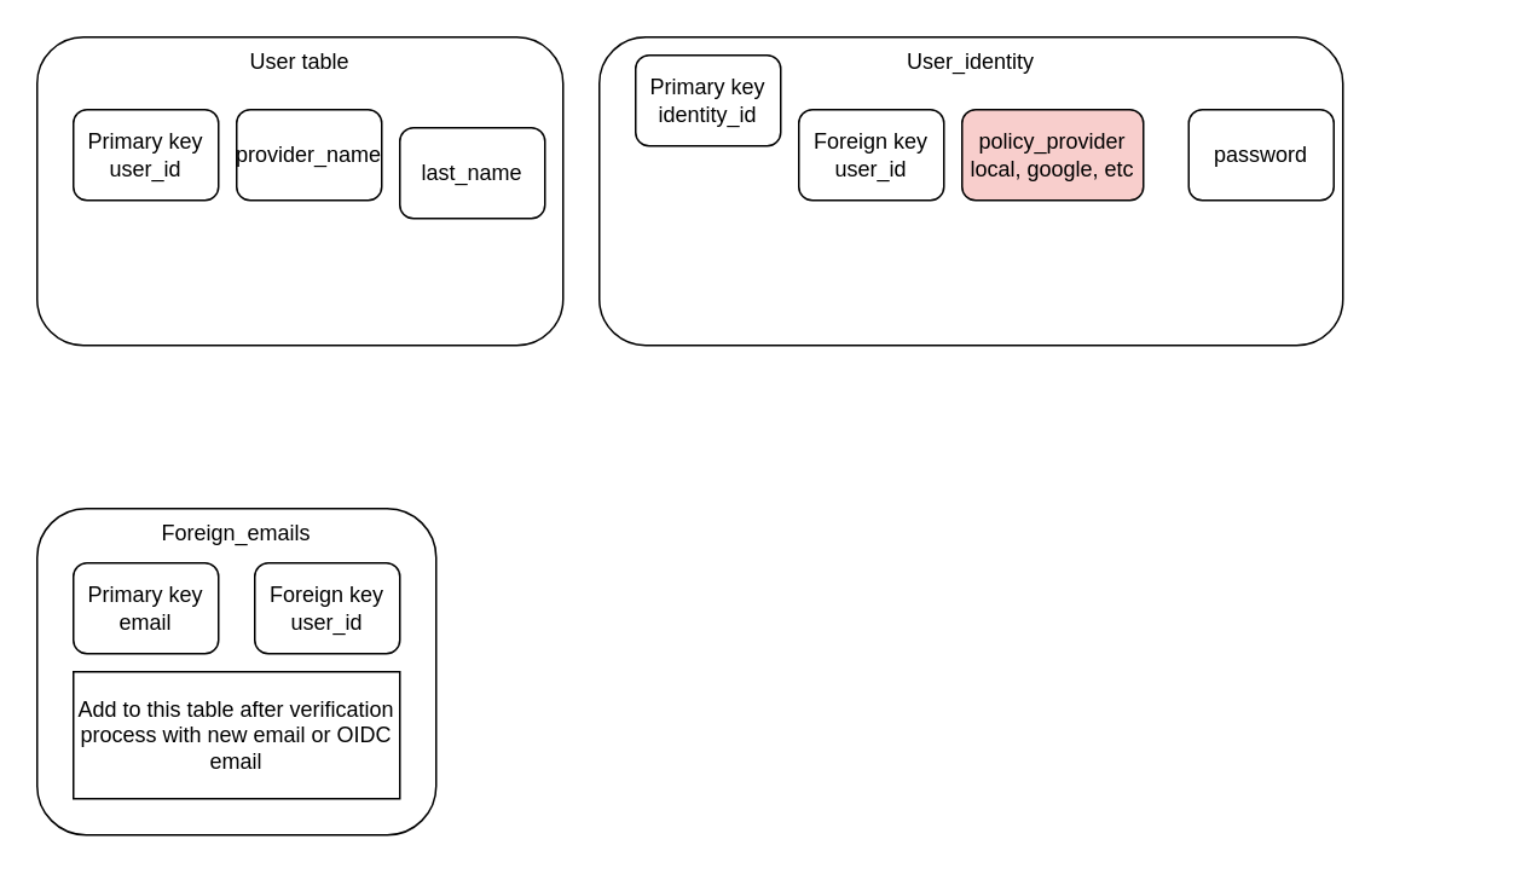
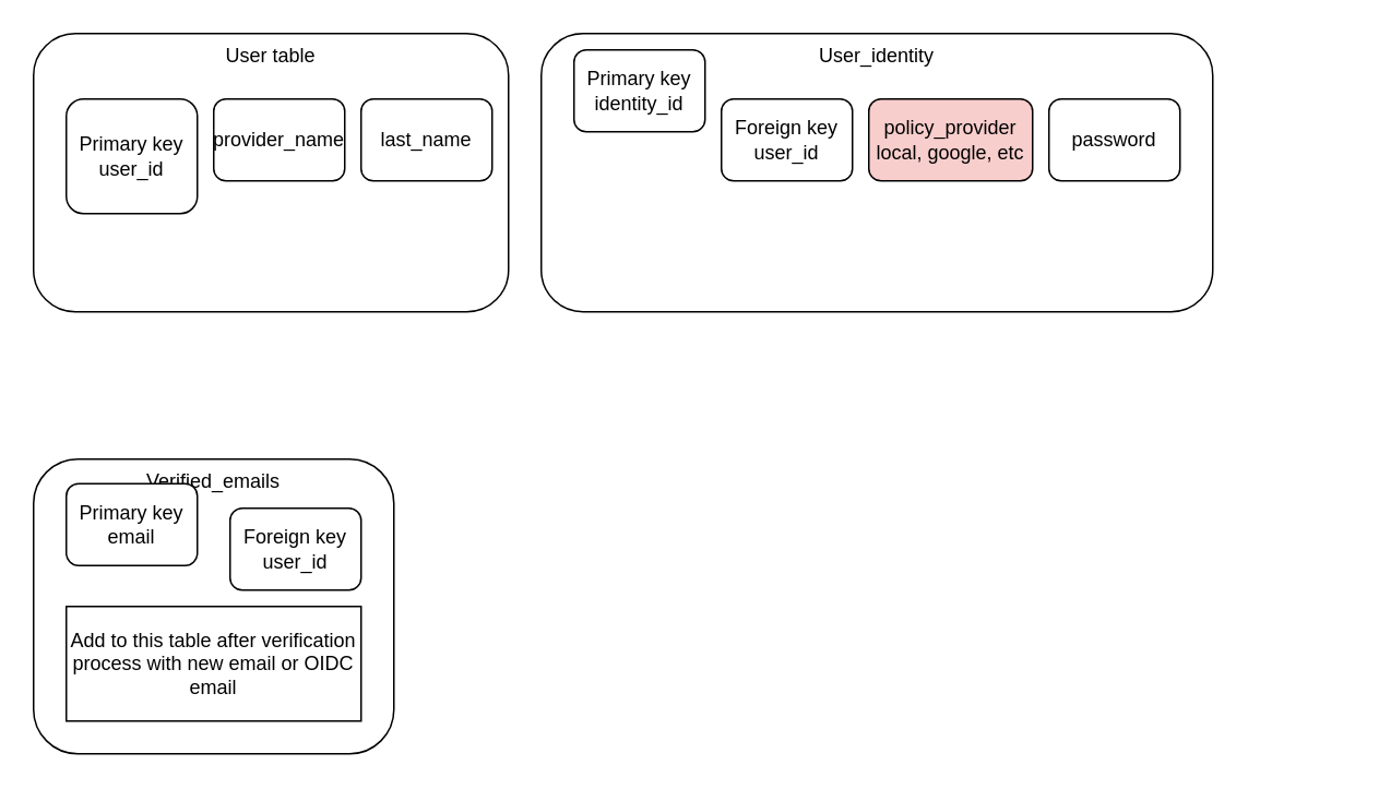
- <mxCell id="3" value="Primary key&lt;br&gt;user_id" style="rounded=1;whiteSpace=wrap;html=1;" parent="1" vertex="1"><mxGeometry x="40" y="60" width="80" height="50" as="geometry" /></mxCell>
+ <mxCell id="3" value="Primary key&lt;br&gt;user_id" style="rounded=1;whiteSpace=wrap;html=1;" parent="1" vertex="1"><mxGeometry x="40" y="60" width="80" height="70" as="geometry" /></mxCell>
- <mxCell id="11" value="password" style="rounded=1;whiteSpace=wrap;html=1;" parent="6" vertex="1"><mxGeometry x="325" y="40" width="80" height="50" as="geometry" /></mxCell>
+ <mxCell id="11" value="password" style="rounded=1;whiteSpace=wrap;html=1;" parent="6" vertex="1"><mxGeometry x="310" y="40" width="80" height="50" as="geometry" /></mxCell>
- <mxCell id="5" value="last_name" style="rounded=1;whiteSpace=wrap;html=1;" parent="1" vertex="1"><mxGeometry x="220" y="70" width="80" height="50" as="geometry" /></mxCell>
+ <mxCell id="5" value="last_name" style="rounded=1;whiteSpace=wrap;html=1;" parent="1" vertex="1"><mxGeometry x="220" y="60" width="80" height="50" as="geometry" /></mxCell>
- <mxCell id="13" value="Foreign_emails" style="rounded=1;whiteSpace=wrap;html=1;verticalAlign=top;" parent="12" vertex="1"><mxGeometry width="220" height="180" as="geometry" /></mxCell>
+ <mxCell id="13" value="Verified_emails" style="rounded=1;whiteSpace=wrap;html=1;verticalAlign=top;" parent="12" vertex="1"><mxGeometry width="220" height="180" as="geometry" /></mxCell>
- <mxCell id="14" value="Primary key&lt;br&gt;email" style="rounded=1;whiteSpace=wrap;html=1;" parent="12" vertex="1"><mxGeometry x="20" y="30" width="80" height="50" as="geometry" /></mxCell>
+ <mxCell id="14" value="Primary key&lt;br&gt;email" style="rounded=1;whiteSpace=wrap;html=1;" parent="12" vertex="1"><mxGeometry x="20" y="15" width="80" height="50" as="geometry" /></mxCell>
